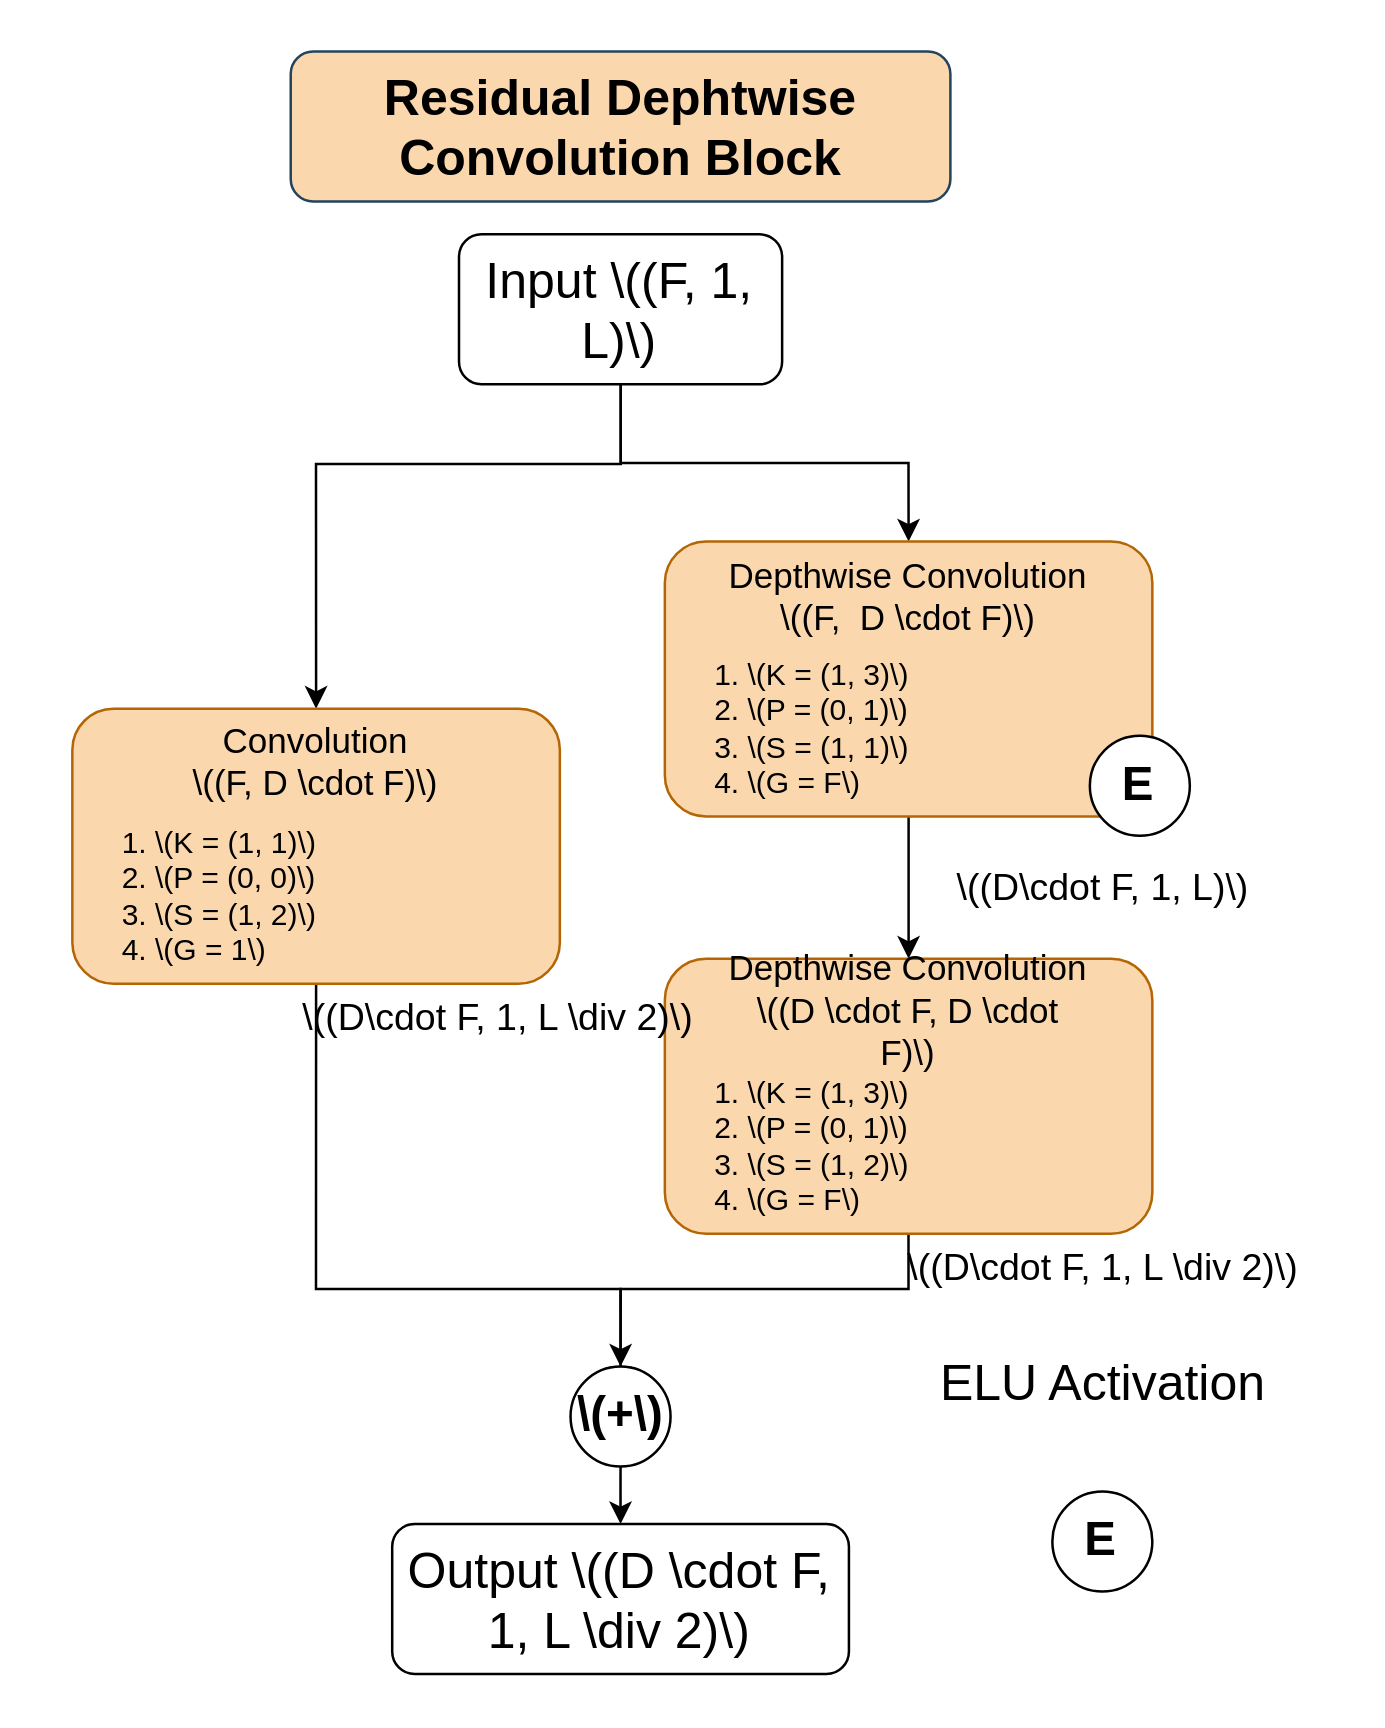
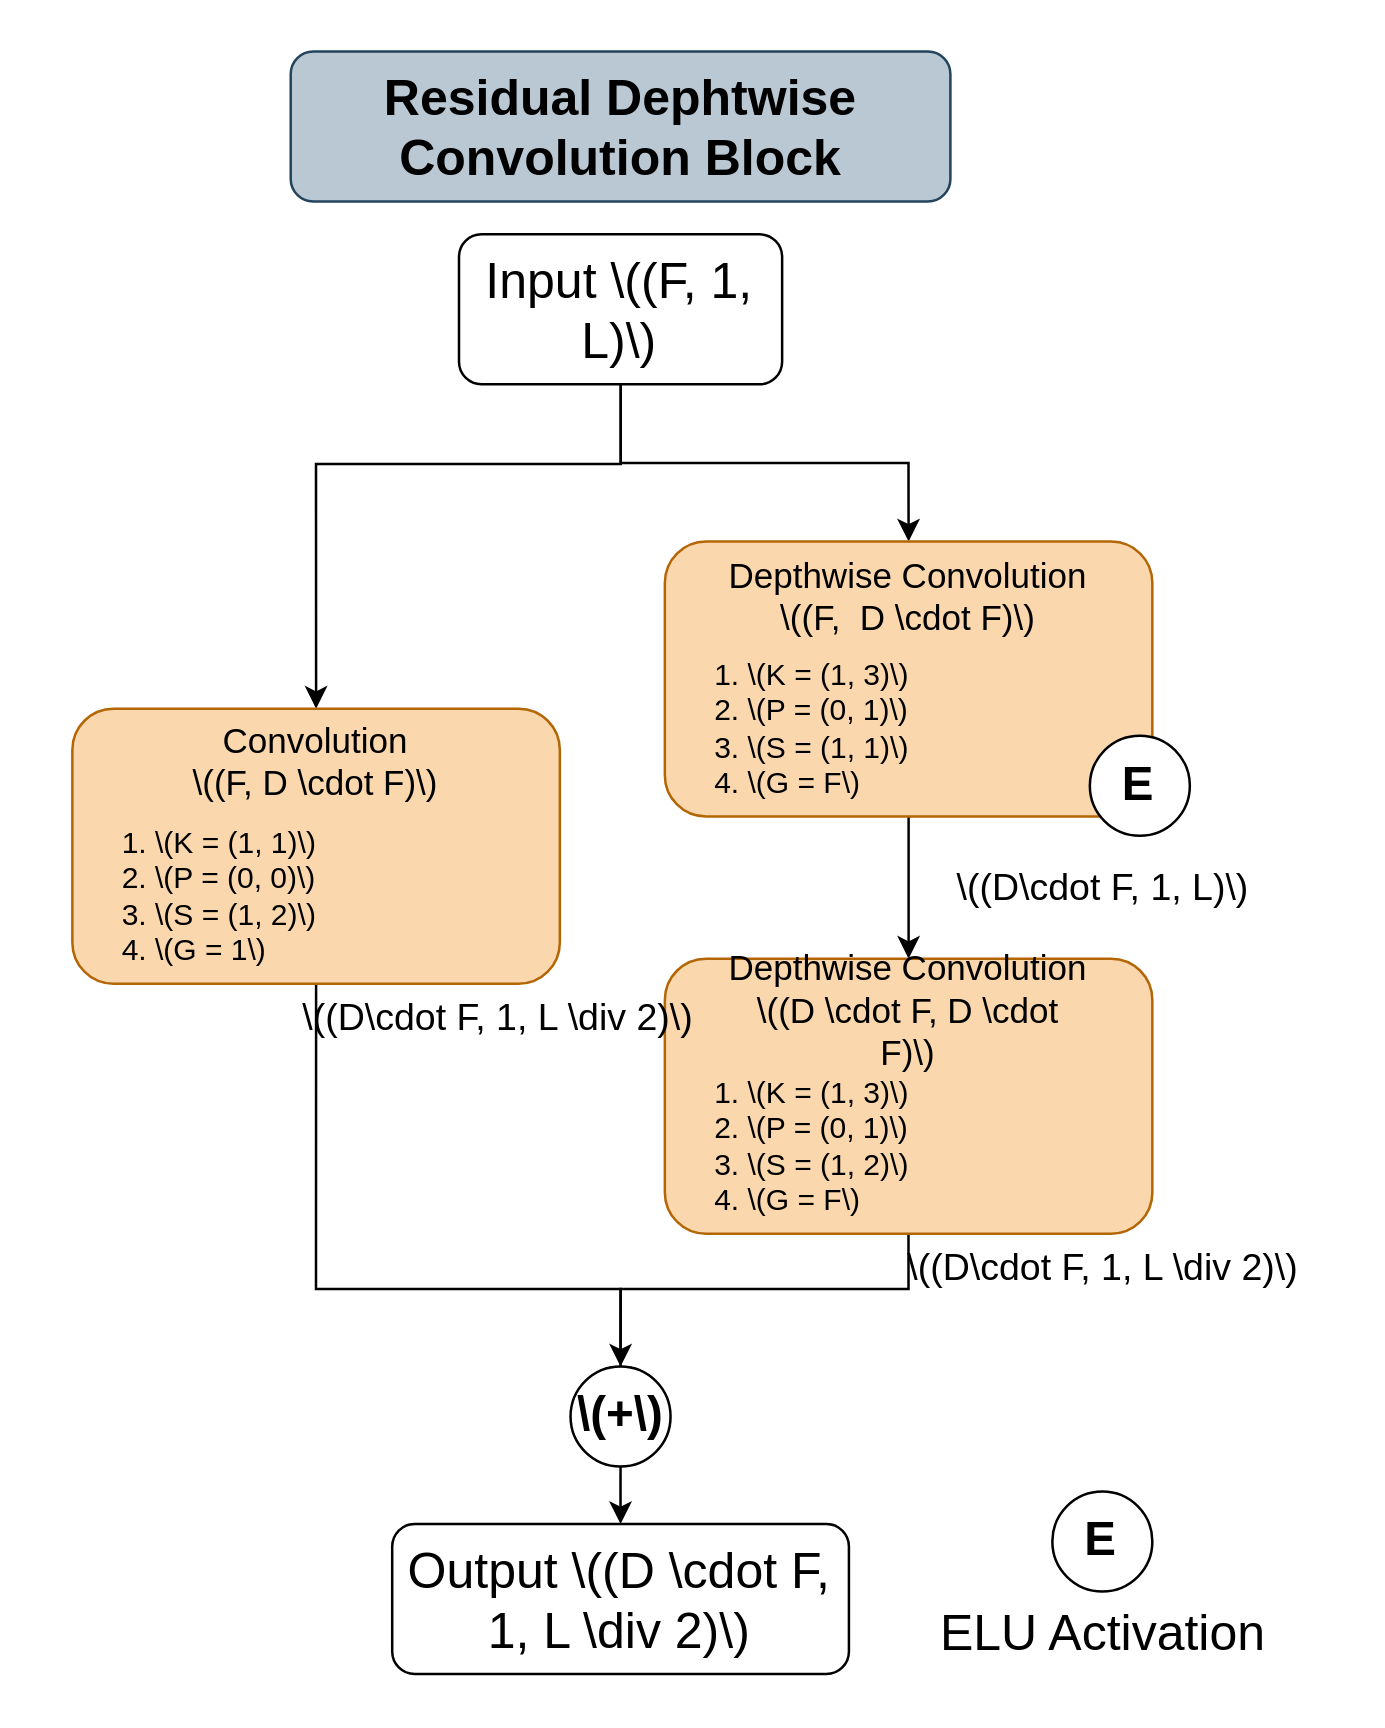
- <mxCell id="3" value="Residual Dephtwise Convolution Block" style="rounded=1;whiteSpace=wrap;html=1;fontSize=20;align=center;fillColor=#fad7ac;strokeColor=#23445d;fontStyle=1;" vertex="1" parent="1"><mxGeometry x="115.79" y="20" width="263.87" height="60" as="geometry" /></mxCell>
+ <mxCell id="3" value="Residual Dephtwise Convolution Block" style="rounded=1;whiteSpace=wrap;html=1;fontSize=20;align=center;fillColor=#bac8d3;strokeColor=#23445d;fontStyle=1" vertex="1" parent="1"><mxGeometry x="115.79" y="20" width="263.87" height="60" as="geometry" /></mxCell>
- <mxCell id="23" value="ELU Activation" style="text;html=1;strokeColor=none;fillColor=none;align=center;verticalAlign=middle;whiteSpace=wrap;rounded=0;fontSize=20;" vertex="1" parent="1"><mxGeometry x="349.69" y="542.24" width="181.5" height="20" as="geometry" /></mxCell>
+ <mxCell id="23" value="ELU Activation" style="text;html=1;strokeColor=none;fillColor=none;align=center;verticalAlign=middle;whiteSpace=wrap;rounded=0;fontSize=20;" vertex="1" parent="1"><mxGeometry x="349.69" y="642.24" width="181.5" height="20" as="geometry" /></mxCell>
